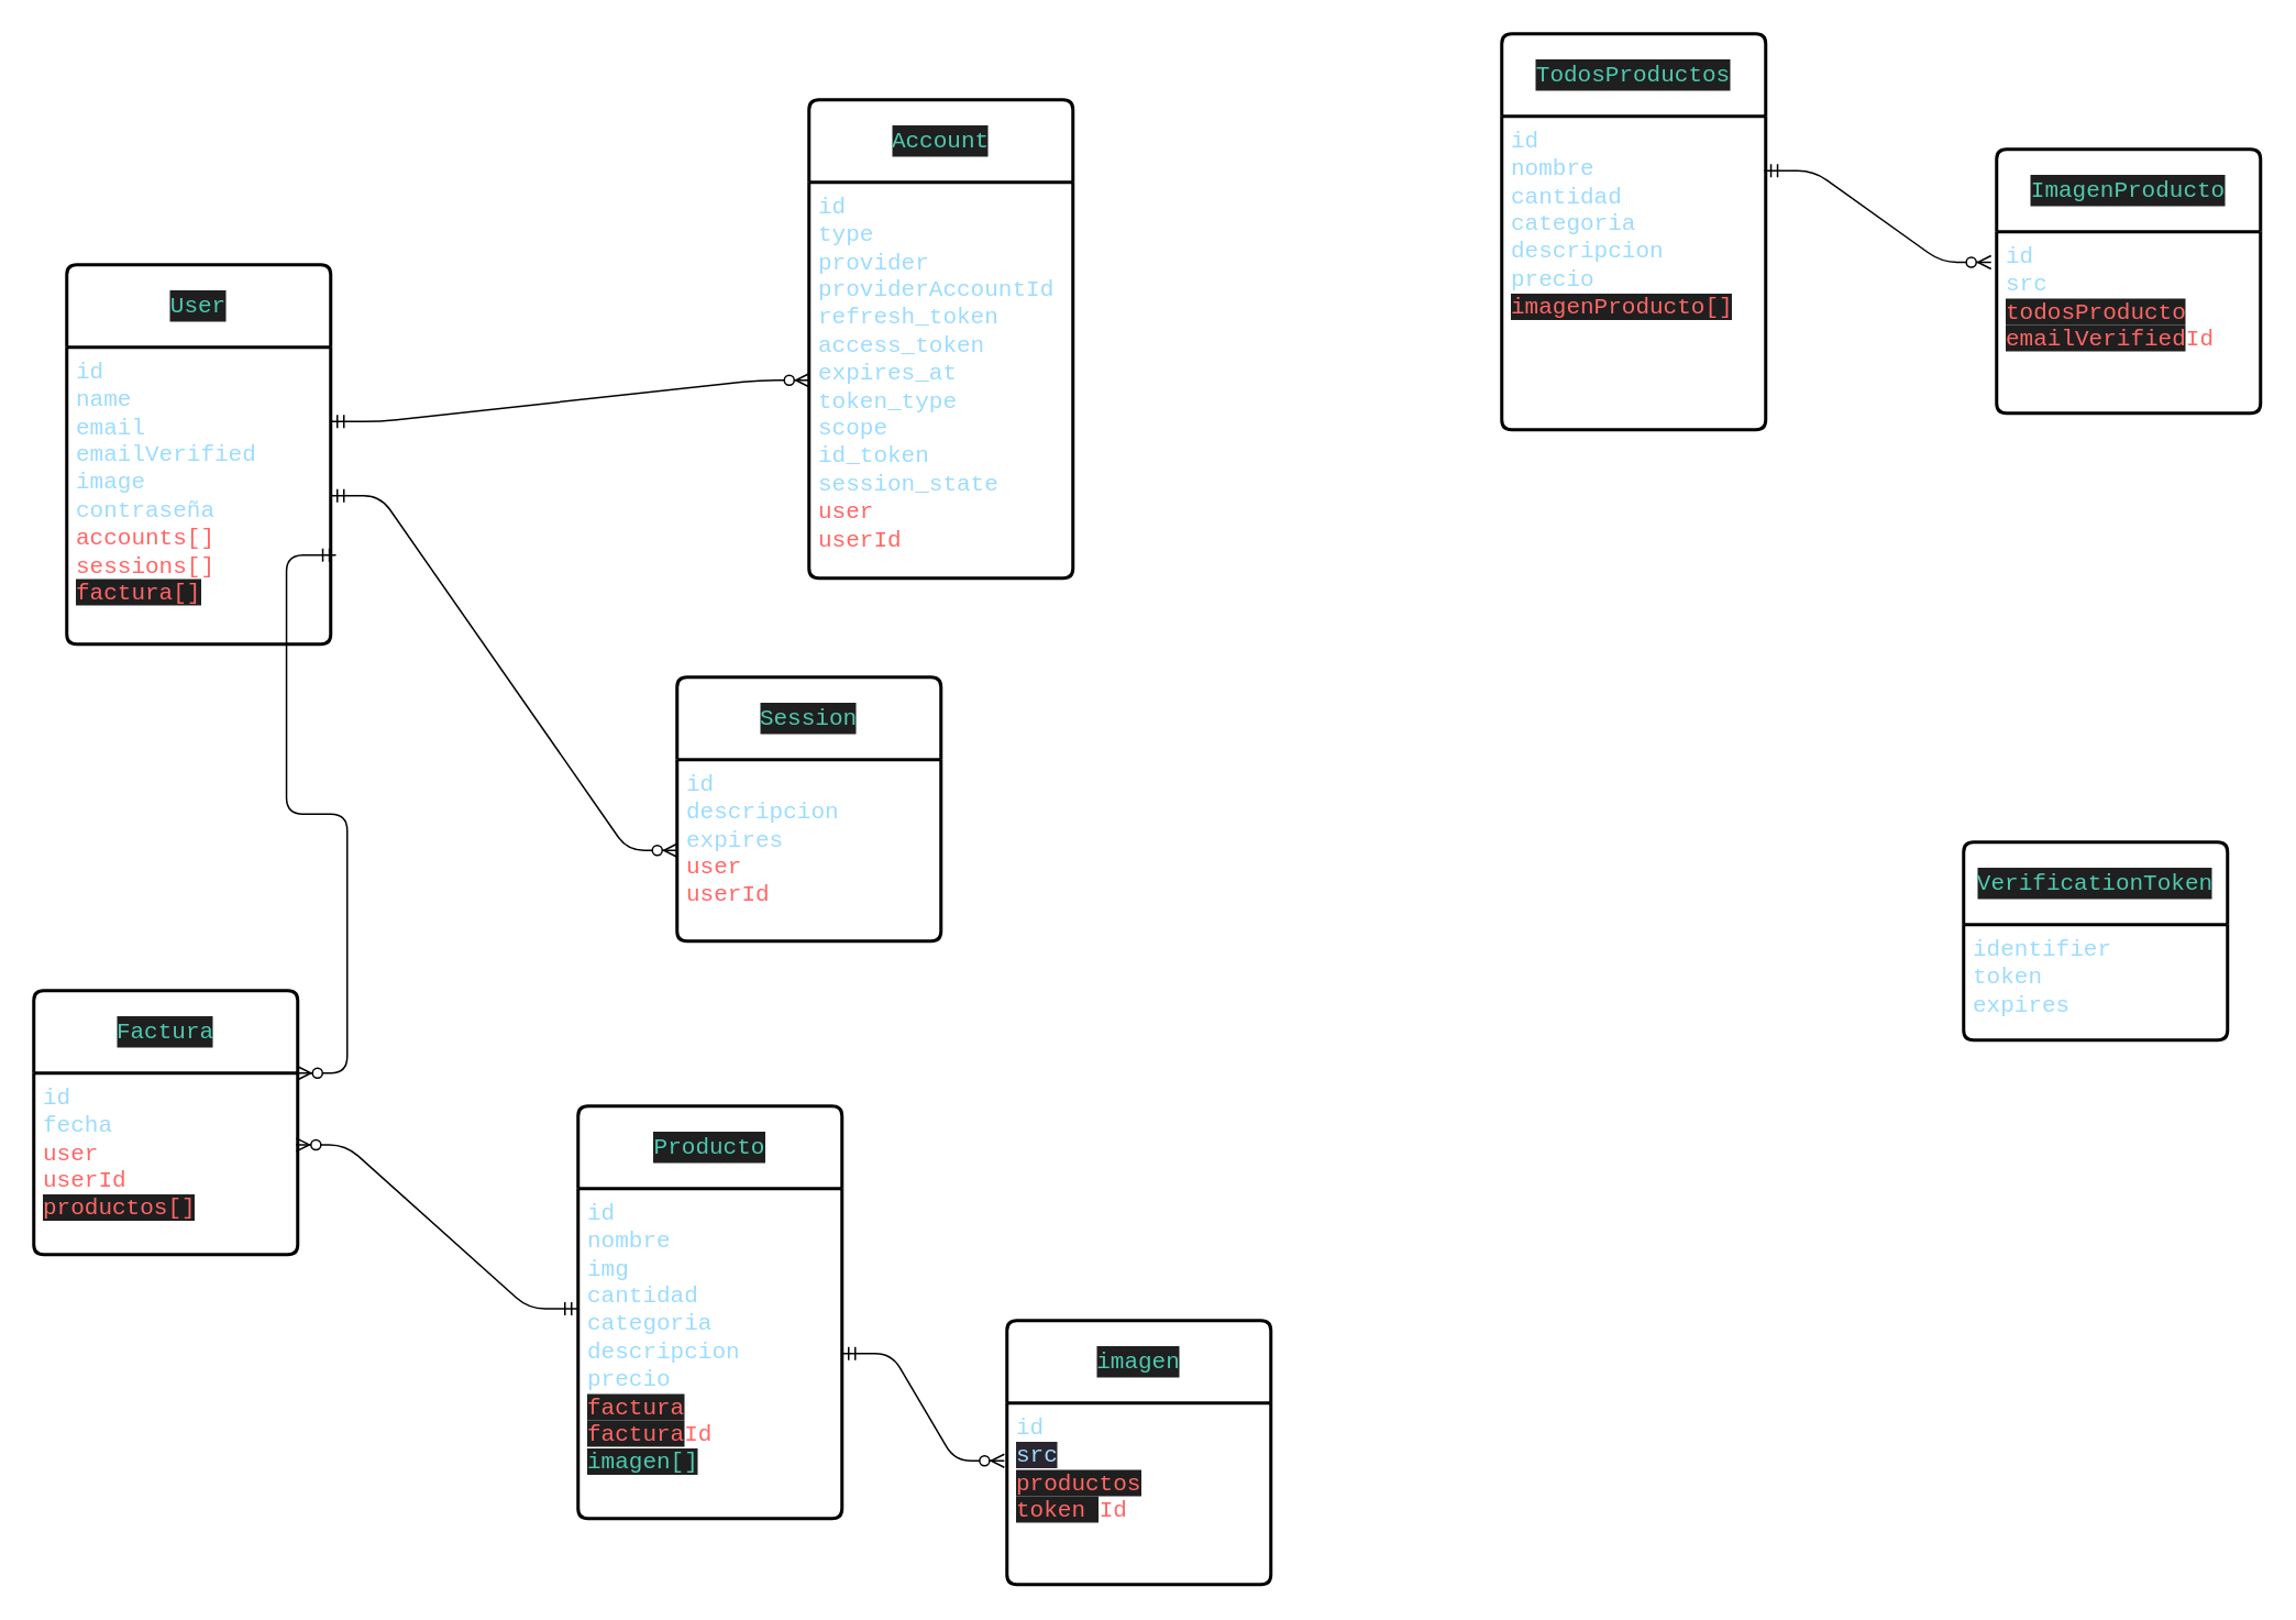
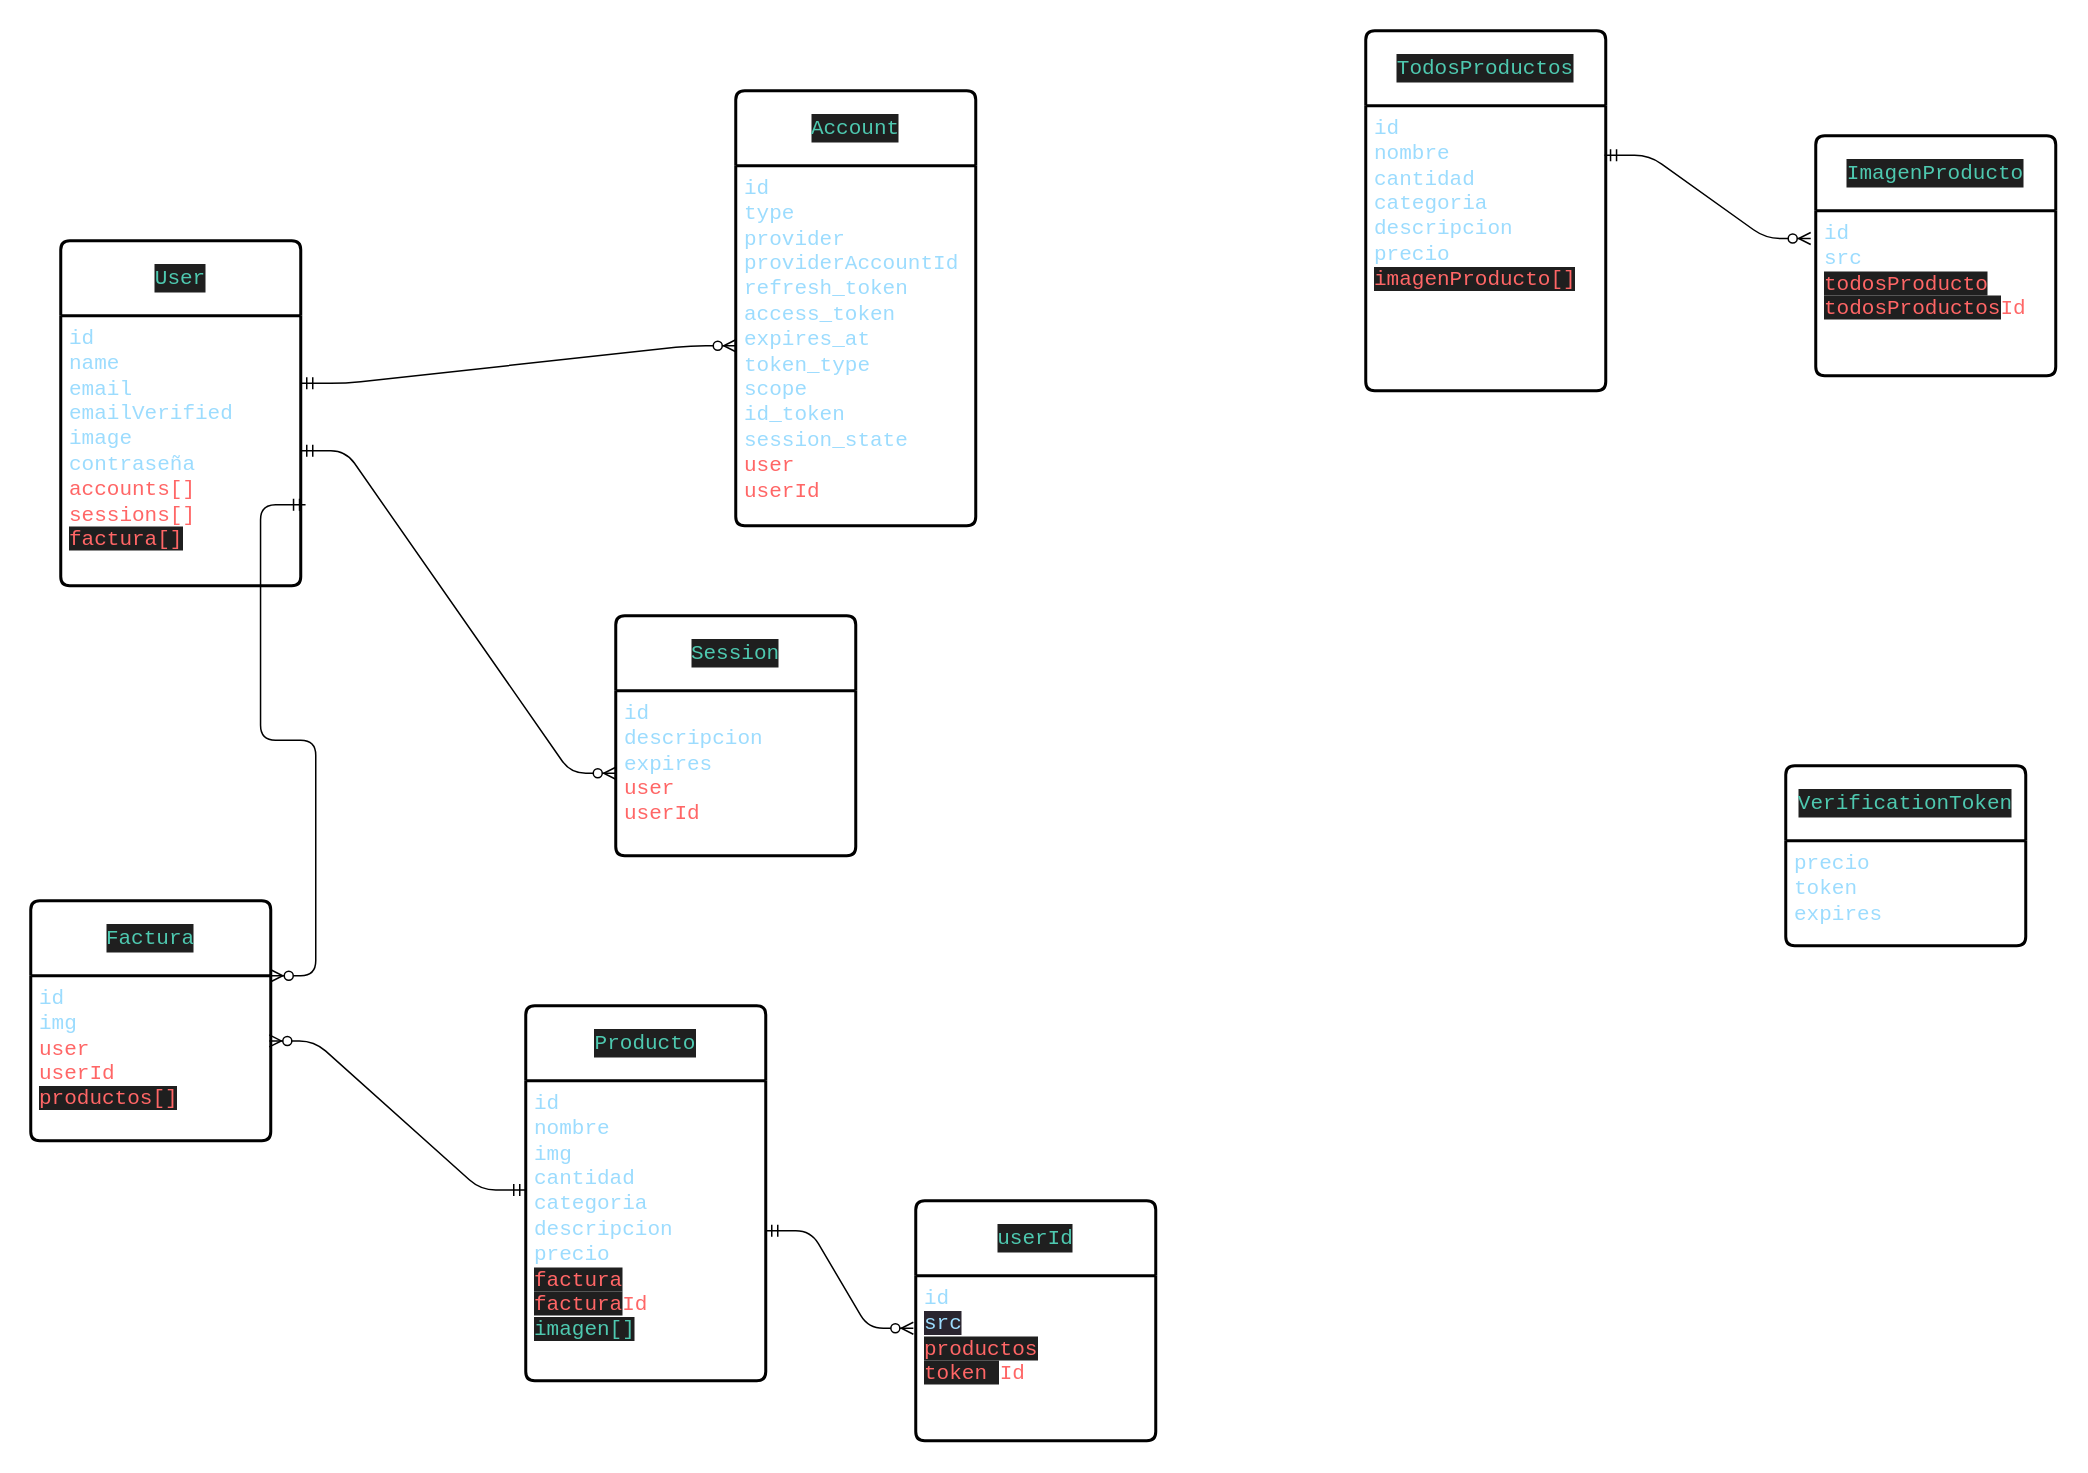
- <mxCell id="22" value="&lt;div&gt;&lt;font face=&quot;Consolas, Courier New, monospace&quot; color=&quot;#9cdcfe&quot;&gt;&lt;span style=&quot;font-size: 14px;&quot;&gt;id&amp;nbsp; &amp;nbsp; &amp;nbsp; &amp;nbsp; &amp;nbsp; &amp;nbsp;&lt;/span&gt;&lt;/font&gt;&lt;/div&gt;&lt;div&gt;&lt;font face=&quot;Consolas, Courier New, monospace&quot; color=&quot;#9cdcfe&quot;&gt;&lt;span style=&quot;font-size: 14px;&quot;&gt;src&lt;/span&gt;&lt;/font&gt;&lt;/div&gt;&lt;div&gt;&lt;div&gt;&lt;font color=&quot;#ff6666&quot;&gt;&lt;span style=&quot;font-family: Consolas, &amp;quot;Courier New&amp;quot;, monospace; font-size: 14px; text-align: center; background-color: rgb(31, 31, 31);&quot;&gt;todosProducto&lt;/span&gt;&lt;br&gt;&lt;/font&gt;&lt;/div&gt;&lt;div&gt;&lt;font color=&quot;#ff6666&quot;&gt;&lt;span style=&quot;background-color: rgb(31, 31, 31); font-family: Consolas, &amp;quot;Courier New&amp;quot;, monospace; font-size: 14px; text-align: center;&quot;&gt;emailVerified&lt;/span&gt;&lt;span style=&quot;font-family: Consolas, &amp;quot;Courier New&amp;quot;, monospace; font-size: 14px;&quot;&gt;Id&lt;/span&gt;&lt;/font&gt;&lt;/div&gt;&lt;/div&gt;" style="align=left;strokeColor=none;fillColor=none;spacingLeft=4;fontSize=12;verticalAlign=top;resizable=0;rotatable=0;part=1;html=1;" parent="21" vertex="1"><mxGeometry y="50" width="160" height="110" as="geometry" /></mxCell>
+ <mxCell id="22" value="&lt;div&gt;&lt;font face=&quot;Consolas, Courier New, monospace&quot; color=&quot;#9cdcfe&quot;&gt;&lt;span style=&quot;font-size: 14px;&quot;&gt;id&amp;nbsp; &amp;nbsp; &amp;nbsp; &amp;nbsp; &amp;nbsp; &amp;nbsp;&lt;/span&gt;&lt;/font&gt;&lt;/div&gt;&lt;div&gt;&lt;font face=&quot;Consolas, Courier New, monospace&quot; color=&quot;#9cdcfe&quot;&gt;&lt;span style=&quot;font-size: 14px;&quot;&gt;src&lt;/span&gt;&lt;/font&gt;&lt;/div&gt;&lt;div&gt;&lt;div&gt;&lt;font color=&quot;#ff6666&quot;&gt;&lt;span style=&quot;font-family: Consolas, &amp;quot;Courier New&amp;quot;, monospace; font-size: 14px; text-align: center; background-color: rgb(31, 31, 31);&quot;&gt;todosProducto&lt;/span&gt;&lt;br&gt;&lt;/font&gt;&lt;/div&gt;&lt;div&gt;&lt;font color=&quot;#ff6666&quot;&gt;&lt;span style=&quot;background-color: rgb(31, 31, 31); font-family: Consolas, &amp;quot;Courier New&amp;quot;, monospace; font-size: 14px; text-align: center;&quot;&gt;todosProductos&lt;/span&gt;&lt;span style=&quot;font-family: Consolas, &amp;quot;Courier New&amp;quot;, monospace; font-size: 14px;&quot;&gt;Id&lt;/span&gt;&lt;/font&gt;&lt;/div&gt;&lt;/div&gt;" style="align=left;strokeColor=none;fillColor=none;spacingLeft=4;fontSize=12;verticalAlign=top;resizable=0;rotatable=0;part=1;html=1;" parent="21" vertex="1"><mxGeometry y="50" width="160" height="110" as="geometry" /></mxCell>
- <mxCell id="10" value="&lt;div&gt;&lt;div&gt;&lt;font face=&quot;Consolas, Courier New, monospace&quot; color=&quot;#9cdcfe&quot;&gt;&lt;span style=&quot;font-size: 14px;&quot;&gt;identifier&amp;nbsp;&lt;/span&gt;&lt;/font&gt;&lt;/div&gt;&lt;div&gt;&lt;font face=&quot;Consolas, Courier New, monospace&quot; color=&quot;#9cdcfe&quot;&gt;&lt;span style=&quot;font-size: 14px;&quot;&gt;token&amp;nbsp; &amp;nbsp; &amp;nbsp;&amp;nbsp;&lt;/span&gt;&lt;/font&gt;&lt;/div&gt;&lt;div&gt;&lt;font face=&quot;Consolas, Courier New, monospace&quot; color=&quot;#9cdcfe&quot;&gt;&lt;span style=&quot;font-size: 14px;&quot;&gt;expires&lt;/span&gt;&lt;/font&gt;&lt;/div&gt;&lt;/div&gt;" style="align=left;strokeColor=none;fillColor=none;spacingLeft=4;fontSize=12;verticalAlign=top;resizable=0;rotatable=0;part=1;html=1;" parent="9" vertex="1"><mxGeometry y="50" width="160" height="70" as="geometry" /></mxCell>
+ <mxCell id="10" value="&lt;div&gt;&lt;div&gt;&lt;font face=&quot;Consolas, Courier New, monospace&quot; color=&quot;#9cdcfe&quot;&gt;&lt;span style=&quot;font-size: 14px;&quot;&gt;precio&amp;nbsp;&lt;/span&gt;&lt;/font&gt;&lt;/div&gt;&lt;div&gt;&lt;font face=&quot;Consolas, Courier New, monospace&quot; color=&quot;#9cdcfe&quot;&gt;&lt;span style=&quot;font-size: 14px;&quot;&gt;token&amp;nbsp; &amp;nbsp; &amp;nbsp;&amp;nbsp;&lt;/span&gt;&lt;/font&gt;&lt;/div&gt;&lt;div&gt;&lt;font face=&quot;Consolas, Courier New, monospace&quot; color=&quot;#9cdcfe&quot;&gt;&lt;span style=&quot;font-size: 14px;&quot;&gt;expires&lt;/span&gt;&lt;/font&gt;&lt;/div&gt;&lt;/div&gt;" style="align=left;strokeColor=none;fillColor=none;spacingLeft=4;fontSize=12;verticalAlign=top;resizable=0;rotatable=0;part=1;html=1;" parent="9" vertex="1"><mxGeometry y="50" width="160" height="70" as="geometry" /></mxCell>
- <mxCell id="14" value="&lt;div&gt;&lt;font face=&quot;Consolas, Courier New, monospace&quot; color=&quot;#9cdcfe&quot;&gt;&lt;span style=&quot;font-size: 14px;&quot;&gt;id&lt;/span&gt;&lt;/font&gt;&lt;/div&gt;&lt;div&gt;&lt;font face=&quot;Consolas, Courier New, monospace&quot; color=&quot;#9cdcfe&quot;&gt;&lt;span style=&quot;font-size: 14px;&quot;&gt;fecha&lt;/span&gt;&lt;/font&gt;&lt;/div&gt;&lt;div&gt;&lt;div&gt;&lt;font color=&quot;#ff6666&quot; face=&quot;Consolas, Courier New, monospace&quot;&gt;&lt;span style=&quot;font-size: 14px;&quot;&gt;user&lt;/span&gt;&lt;/font&gt;&lt;/div&gt;&lt;div&gt;&lt;span style=&quot;font-family: Consolas, &amp;quot;Courier New&amp;quot;, monospace; font-size: 14px;&quot;&gt;&lt;font color=&quot;#ff6666&quot;&gt;userId&lt;/font&gt;&lt;/span&gt;&lt;/div&gt;&lt;/div&gt;&lt;div&gt;&lt;span style=&quot;color: rgb(255, 102, 102); font-family: Consolas, &amp;quot;Courier New&amp;quot;, monospace; font-size: 14px; text-align: center; background-color: rgb(31, 31, 31);&quot;&gt;productos[]&lt;/span&gt;&lt;span style=&quot;font-family: Consolas, &amp;quot;Courier New&amp;quot;, monospace; font-size: 14px;&quot;&gt;&lt;font color=&quot;#ff6666&quot;&gt;&lt;br&gt;&lt;/font&gt;&lt;/span&gt;&lt;/div&gt;" style="align=left;strokeColor=none;fillColor=none;spacingLeft=4;fontSize=12;verticalAlign=top;resizable=0;rotatable=0;part=1;html=1;" parent="13" vertex="1"><mxGeometry y="50" width="160" height="110" as="geometry" /></mxCell>
+ <mxCell id="14" value="&lt;div&gt;&lt;font face=&quot;Consolas, Courier New, monospace&quot; color=&quot;#9cdcfe&quot;&gt;&lt;span style=&quot;font-size: 14px;&quot;&gt;id&lt;/span&gt;&lt;/font&gt;&lt;/div&gt;&lt;div&gt;&lt;font face=&quot;Consolas, Courier New, monospace&quot; color=&quot;#9cdcfe&quot;&gt;&lt;span style=&quot;font-size: 14px;&quot;&gt;img&lt;/span&gt;&lt;/font&gt;&lt;/div&gt;&lt;div&gt;&lt;div&gt;&lt;font color=&quot;#ff6666&quot; face=&quot;Consolas, Courier New, monospace&quot;&gt;&lt;span style=&quot;font-size: 14px;&quot;&gt;user&lt;/span&gt;&lt;/font&gt;&lt;/div&gt;&lt;div&gt;&lt;span style=&quot;font-family: Consolas, &amp;quot;Courier New&amp;quot;, monospace; font-size: 14px;&quot;&gt;&lt;font color=&quot;#ff6666&quot;&gt;userId&lt;/font&gt;&lt;/span&gt;&lt;/div&gt;&lt;/div&gt;&lt;div&gt;&lt;span style=&quot;color: rgb(255, 102, 102); font-family: Consolas, &amp;quot;Courier New&amp;quot;, monospace; font-size: 14px; text-align: center; background-color: rgb(31, 31, 31);&quot;&gt;productos[]&lt;/span&gt;&lt;span style=&quot;font-family: Consolas, &amp;quot;Courier New&amp;quot;, monospace; font-size: 14px;&quot;&gt;&lt;font color=&quot;#ff6666&quot;&gt;&lt;br&gt;&lt;/font&gt;&lt;/span&gt;&lt;/div&gt;" style="align=left;strokeColor=none;fillColor=none;spacingLeft=4;fontSize=12;verticalAlign=top;resizable=0;rotatable=0;part=1;html=1;" parent="13" vertex="1"><mxGeometry y="50" width="160" height="110" as="geometry" /></mxCell>
- <mxCell id="24" value="&lt;div style=&quot;color: rgb(204, 204, 204); background-color: rgb(31, 31, 31); font-family: Consolas, &amp;quot;Courier New&amp;quot;, monospace; line-height: 19px;&quot;&gt;&lt;div style=&quot;line-height: 19px;&quot;&gt;&lt;span style=&quot;color: #4ec9b0;&quot;&gt;imagen&lt;/span&gt;&lt;/div&gt;&lt;/div&gt;" style="swimlane;childLayout=stackLayout;horizontal=1;startSize=50;horizontalStack=0;rounded=1;fontSize=14;fontStyle=0;strokeWidth=2;resizeParent=0;resizeLast=1;shadow=0;dashed=0;align=center;arcSize=4;whiteSpace=wrap;html=1;" parent="1" vertex="1"><mxGeometry x="610" y="800" width="160" height="160" as="geometry" /></mxCell>
+ <mxCell id="24" value="&lt;div style=&quot;color: rgb(204, 204, 204); background-color: rgb(31, 31, 31); font-family: Consolas, &amp;quot;Courier New&amp;quot;, monospace; line-height: 19px;&quot;&gt;&lt;div style=&quot;line-height: 19px;&quot;&gt;&lt;span style=&quot;color: #4ec9b0;&quot;&gt;userId&lt;/span&gt;&lt;/div&gt;&lt;/div&gt;" style="swimlane;childLayout=stackLayout;horizontal=1;startSize=50;horizontalStack=0;rounded=1;fontSize=14;fontStyle=0;strokeWidth=2;resizeParent=0;resizeLast=1;shadow=0;dashed=0;align=center;arcSize=4;whiteSpace=wrap;html=1;" parent="1" vertex="1"><mxGeometry x="610" y="800" width="160" height="160" as="geometry" /></mxCell>
